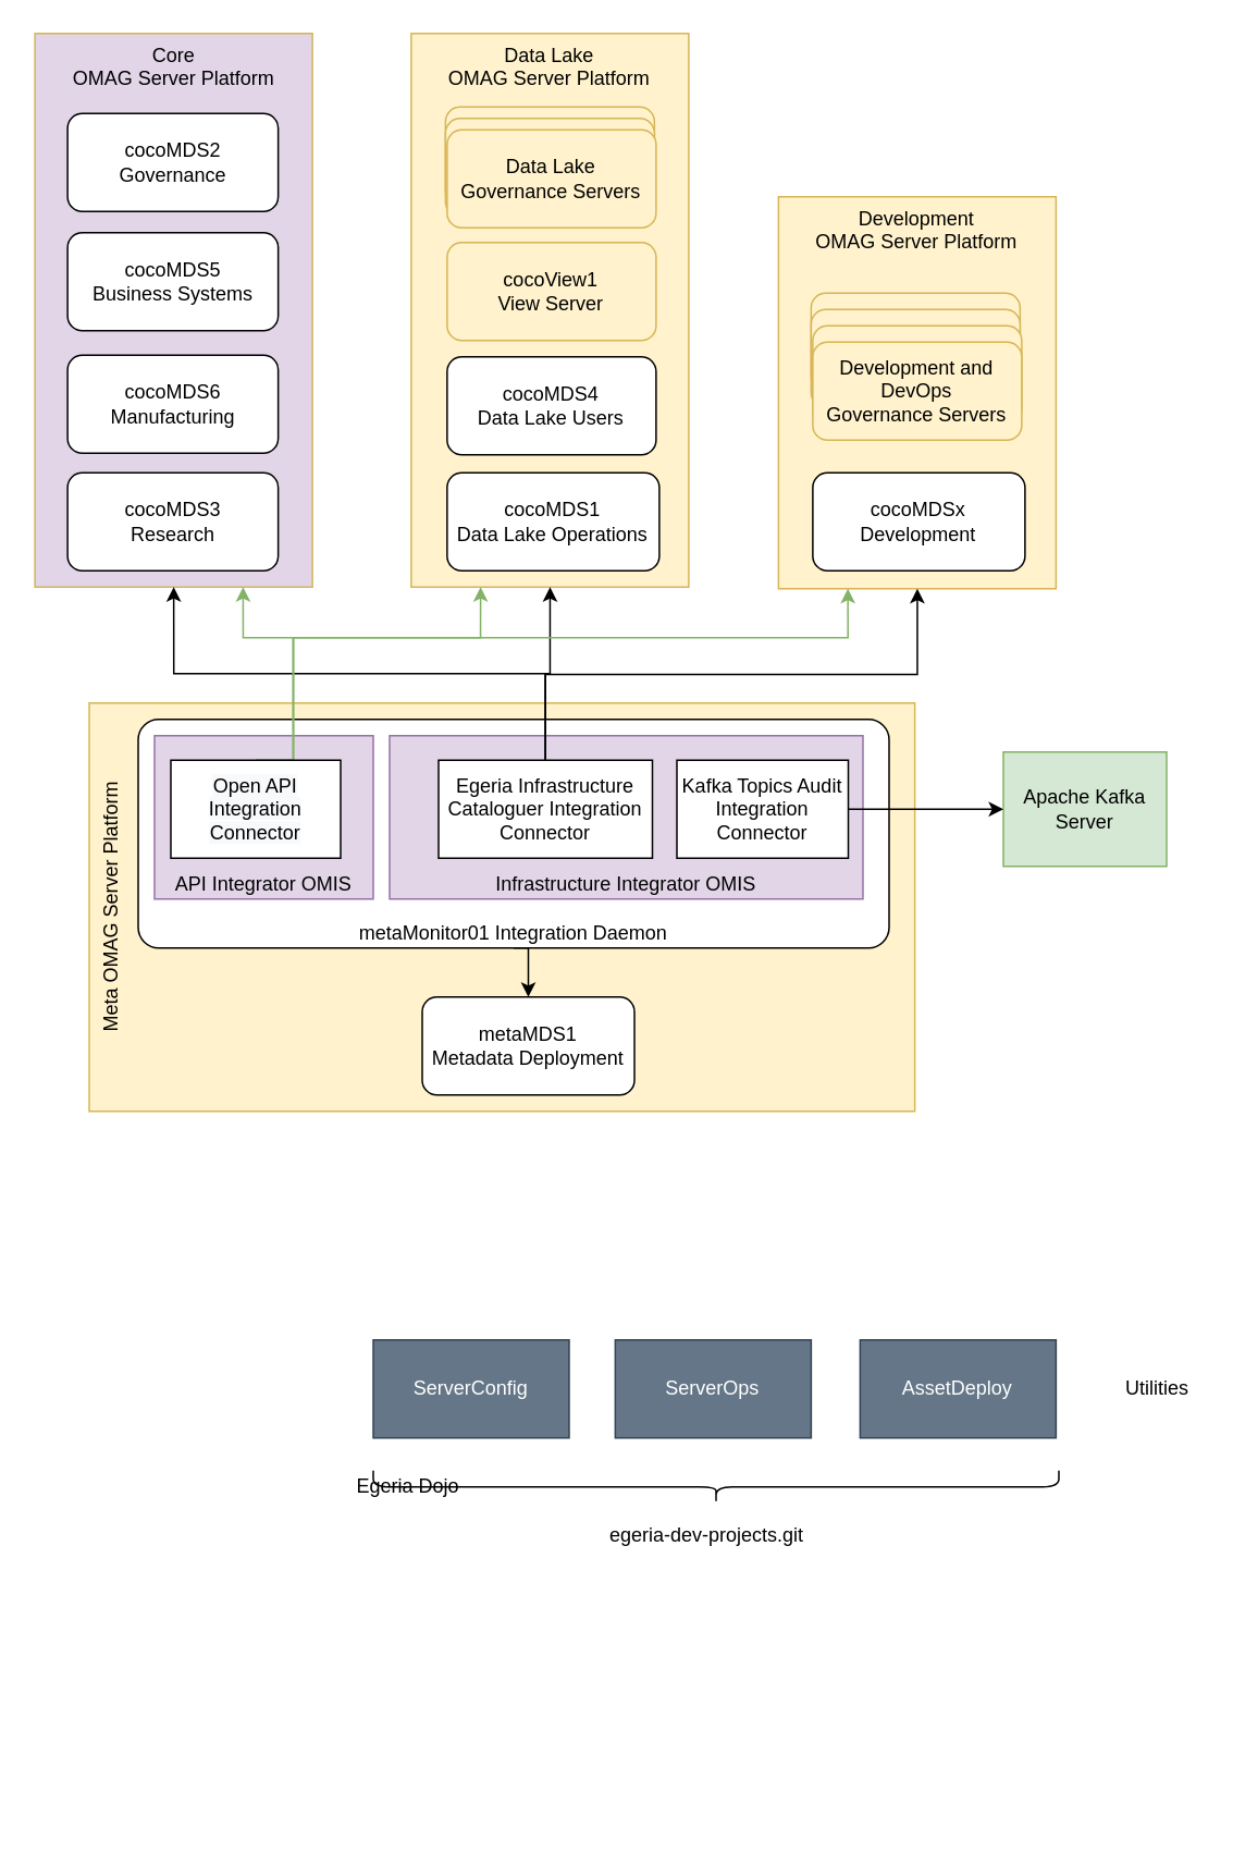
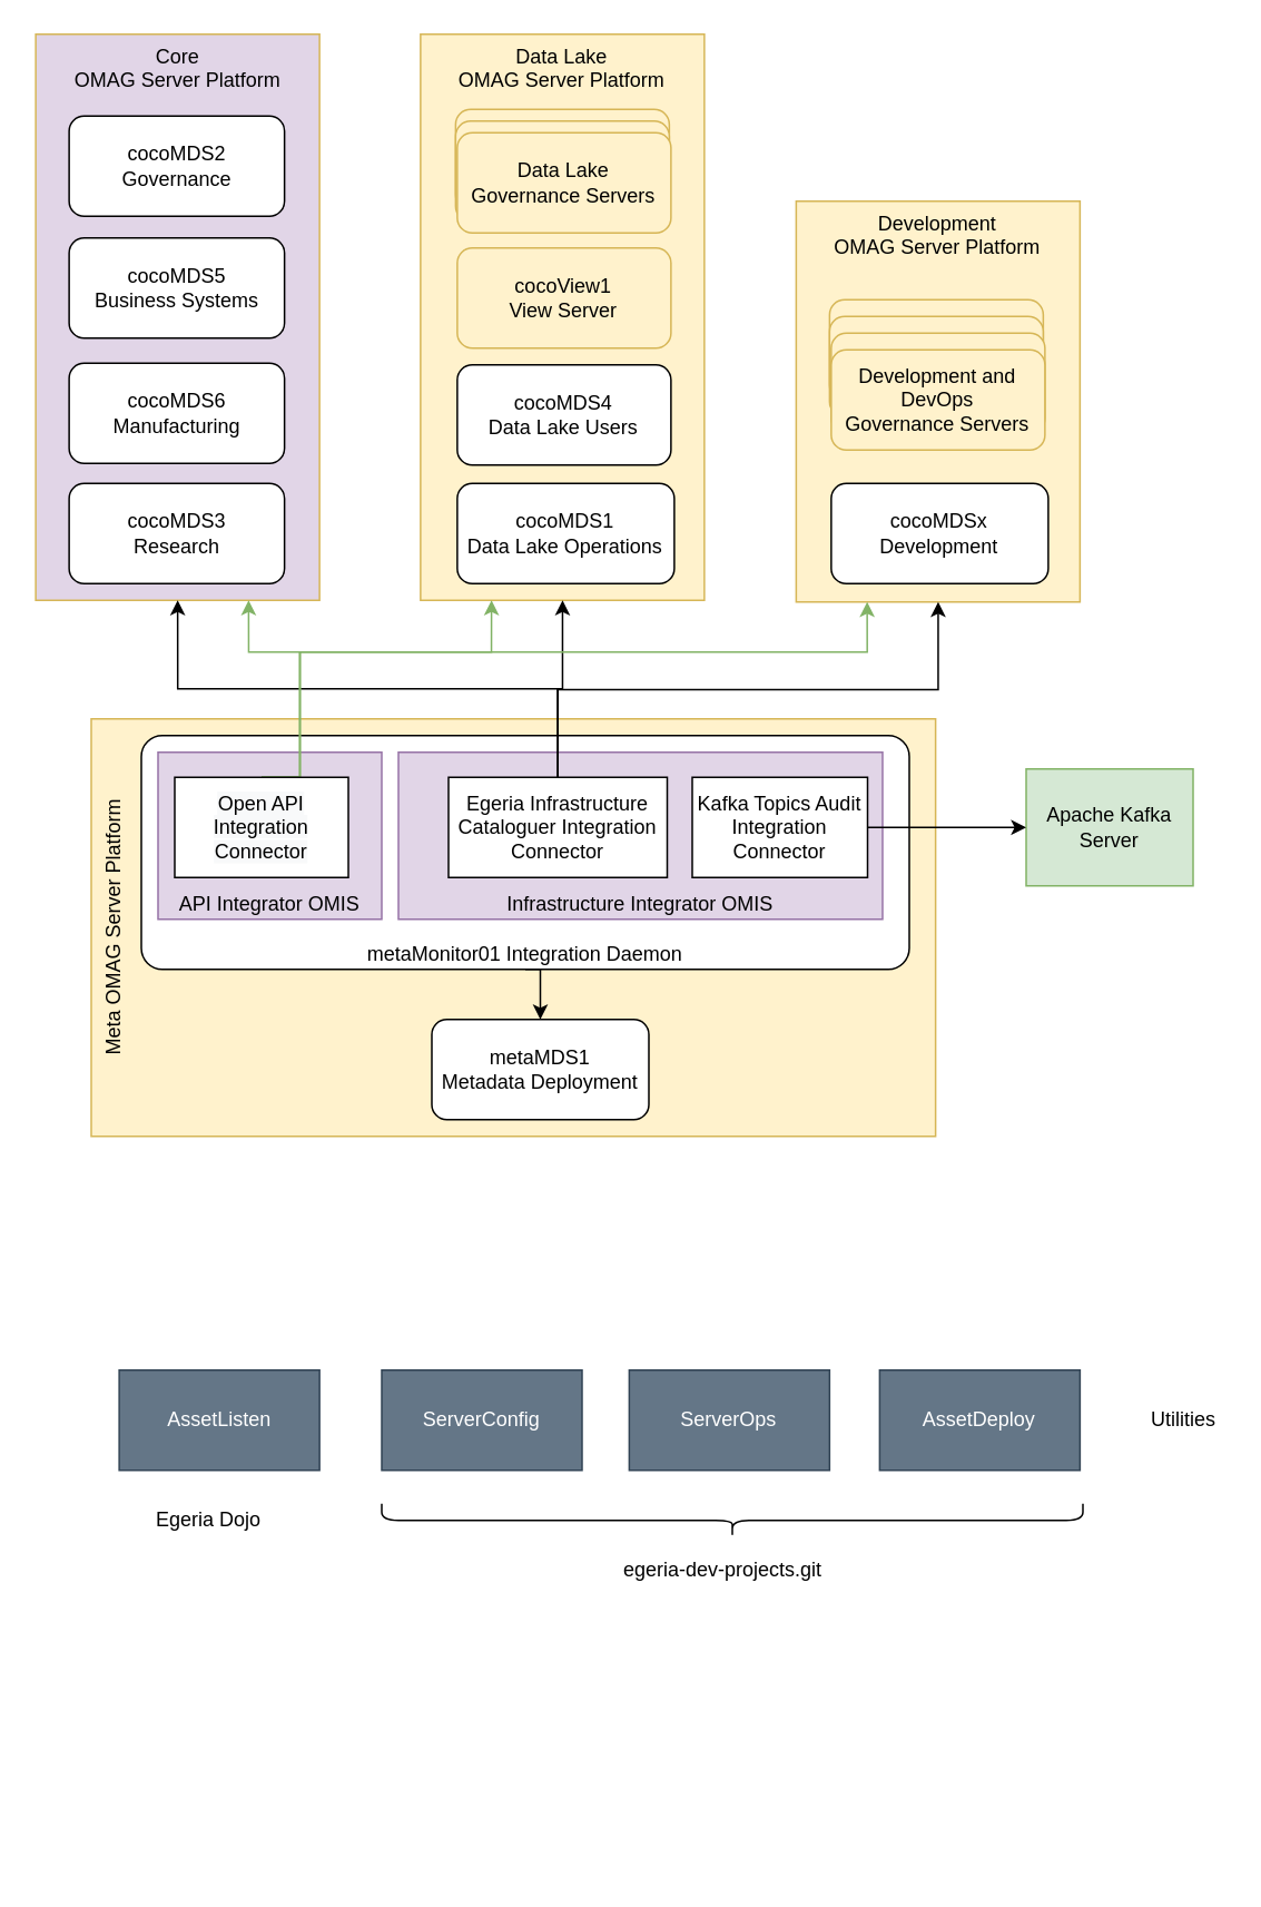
+ <mxCell id="37" value="AssetListen" style="rounded=0;whiteSpace=wrap;html=1;fillColor=#647687;strokeColor=#314354;fontColor=#ffffff;" vertex="1" parent="1"><mxGeometry x="70.75" y="820" width="120" height="60" as="geometry" /></mxCell>
- <mxCell id="42" value="Egeria Dojo" style="text;html=1;align=center;verticalAlign=middle;resizable=0;points=[];autosize=1;strokeColor=none;fillColor=none;" vertex="1" parent="1"><mxGeometry x="209" y="900" width="80" height="20" as="geometry" /></mxCell>
+ <mxCell id="42" value="Egeria Dojo" style="text;html=1;align=center;verticalAlign=middle;resizable=0;points=[];autosize=1;strokeColor=none;fillColor=none;" vertex="1" parent="1"><mxGeometry x="84" y="900" width="80" height="20" as="geometry" /></mxCell>
